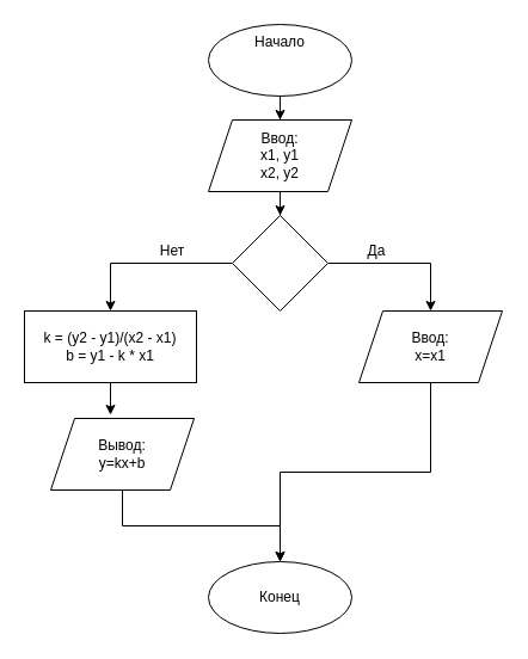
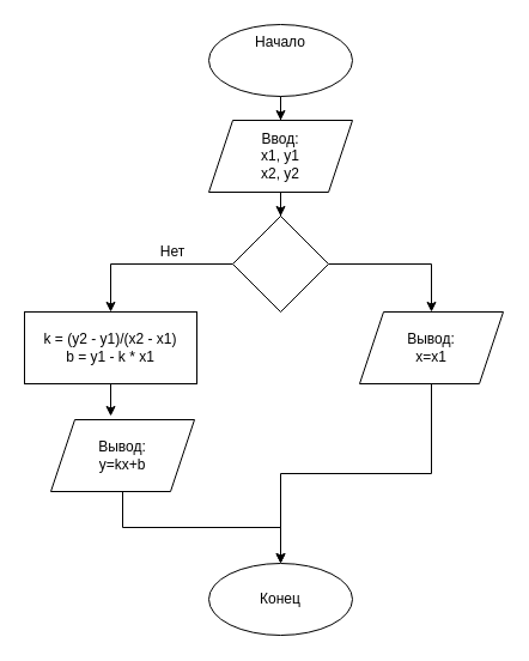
- <mxCell id="23" value="Да" style="text;html=1;strokeColor=none;fillColor=none;align=center;verticalAlign=middle;whiteSpace=wrap;rounded=0;" vertex="1" parent="1"><mxGeometry x="295" y="200" width="40" height="20" as="geometry" /></mxCell>
- <mxCell id="22" value="Ввод:&lt;br&gt;x=x1" style="text;html=1;strokeColor=none;fillColor=none;align=center;verticalAlign=middle;whiteSpace=wrap;rounded=0;" vertex="1" parent="1"><mxGeometry x="335" y="275" width="50" height="30" as="geometry" /></mxCell>
+ <mxCell id="22" value="Вывод:&lt;br&gt;x=x1" style="text;html=1;strokeColor=none;fillColor=none;align=center;verticalAlign=middle;whiteSpace=wrap;rounded=0;" vertex="1" parent="1"><mxGeometry x="335" y="275" width="50" height="30" as="geometry" /></mxCell>
